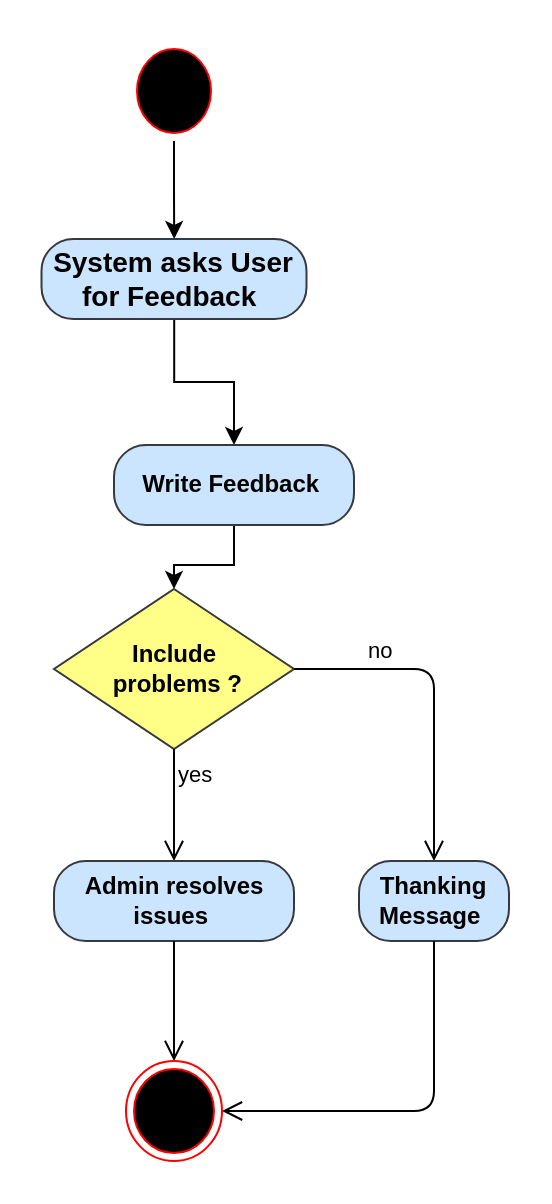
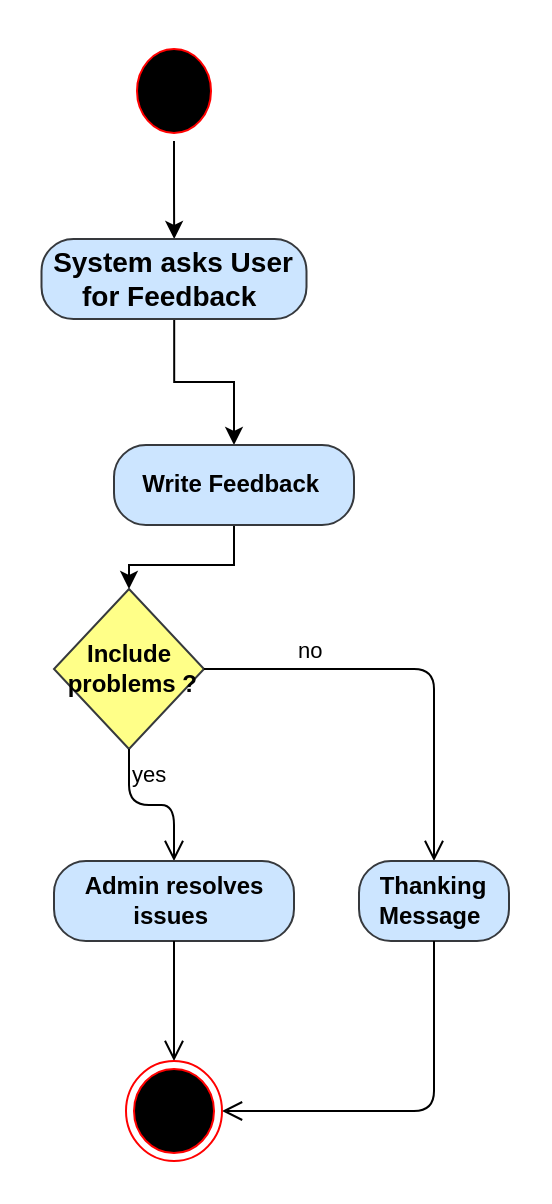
- <mxCell id="8" value="&lt;b&gt;Include&lt;br&gt;&amp;nbsp;problems ?&lt;/b&gt;" style="rhombus;whiteSpace=wrap;html=1;fillColor=#ffff88;strokeColor=#36393d;" parent="1" vertex="1"><mxGeometry x="26.5" y="294" width="120" height="80" as="geometry" /></mxCell>
+ <mxCell id="8" value="&lt;b&gt;Include&lt;br&gt;&amp;nbsp;problems ?&lt;/b&gt;" style="rhombus;whiteSpace=wrap;html=1;fillColor=#ffff88;strokeColor=#36393d;" parent="1" vertex="1"><mxGeometry x="26.5" y="294" width="75" height="80" as="geometry" /></mxCell>
